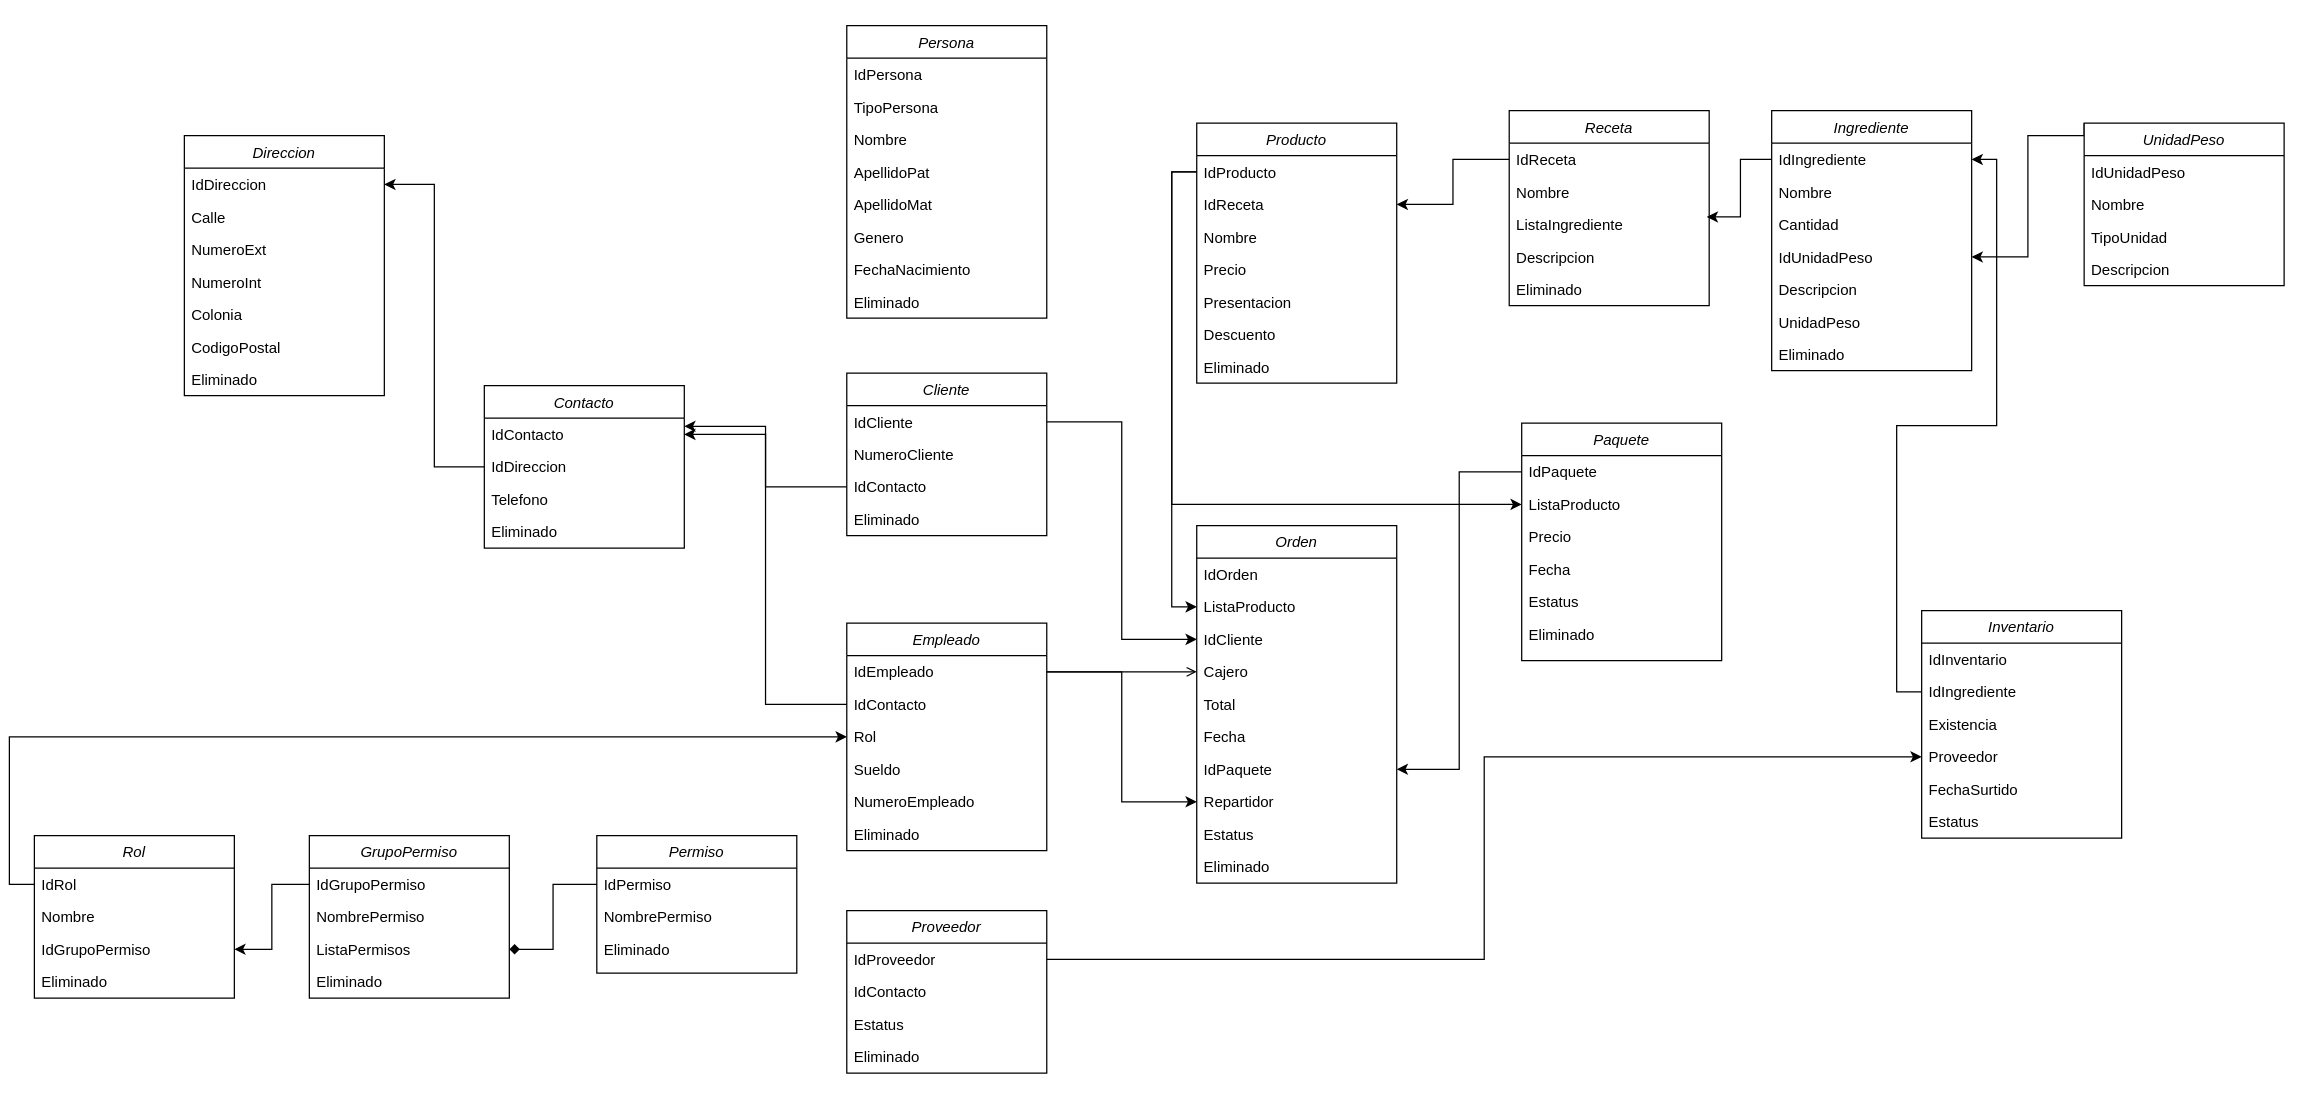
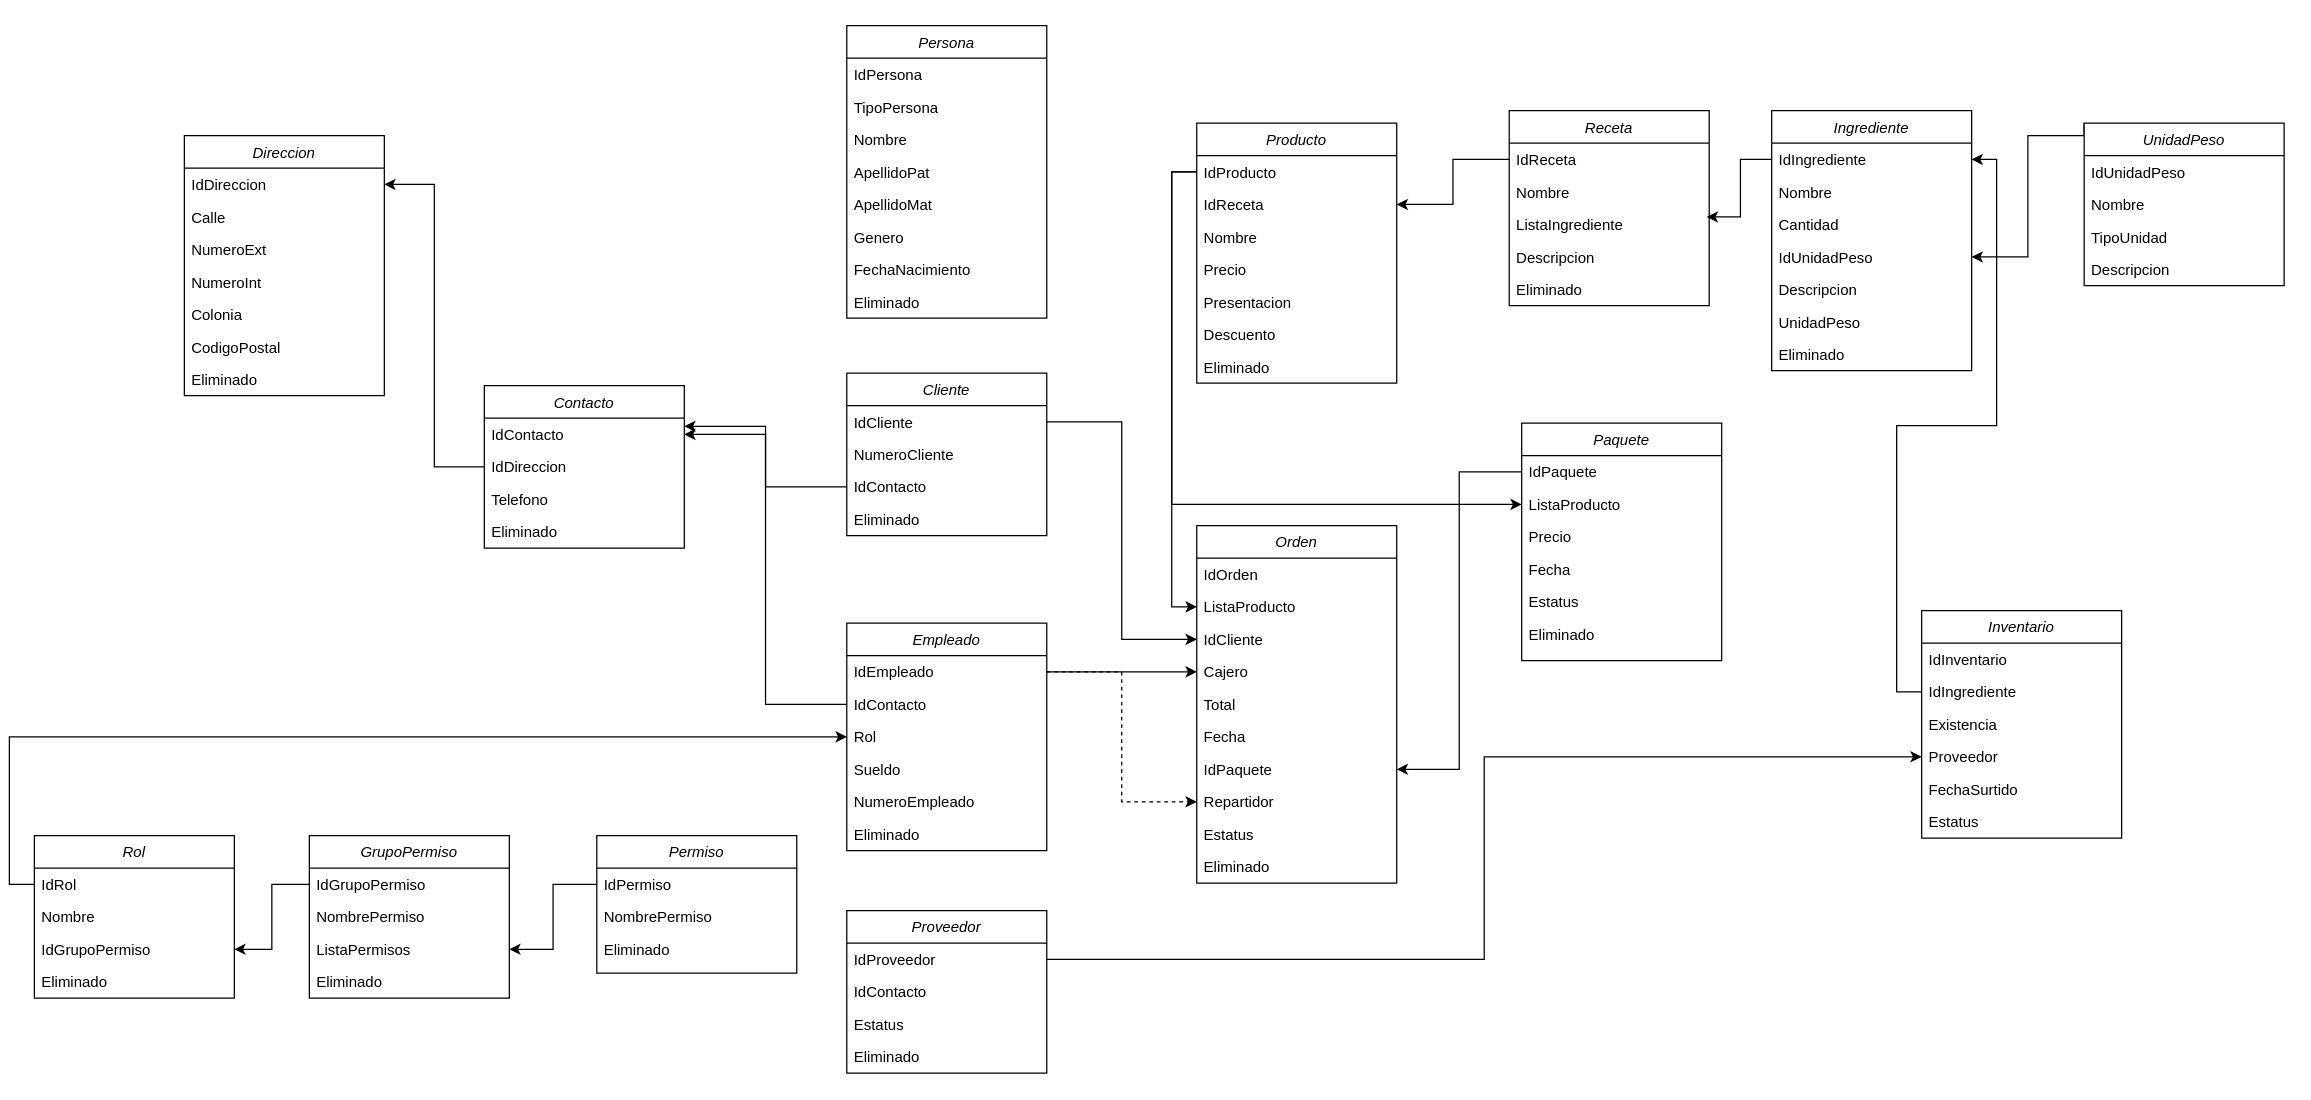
- <mxCell id="107" style="edgeStyle=orthogonalEdgeStyle;rounded=0;orthogonalLoop=1;jettySize=auto;html=1;entryX=0;entryY=0.5;entryDx=0;entryDy=0;endArrow=open;" edge="1" parent="1" source="12" target="90"><mxGeometry relative="1" as="geometry" /></mxCell>
+ <mxCell id="107" style="edgeStyle=orthogonalEdgeStyle;rounded=0;orthogonalLoop=1;jettySize=auto;html=1;entryX=0;entryY=0.5;entryDx=0;entryDy=0;" edge="1" parent="1" source="12" target="90"><mxGeometry relative="1" as="geometry" /></mxCell>
- <mxCell id="109" style="edgeStyle=orthogonalEdgeStyle;rounded=0;orthogonalLoop=1;jettySize=auto;html=1;exitX=1;exitY=0.5;exitDx=0;exitDy=0;entryX=0;entryY=0.5;entryDx=0;entryDy=0;" edge="1" parent="1" source="12" target="94"><mxGeometry relative="1" as="geometry" /></mxCell>
+ <mxCell id="109" style="edgeStyle=orthogonalEdgeStyle;rounded=0;orthogonalLoop=1;jettySize=auto;html=1;exitX=1;exitY=0.5;exitDx=0;exitDy=0;entryX=0;entryY=0.5;entryDx=0;entryDy=0;dashed=1;" edge="1" parent="1" source="12" target="94"><mxGeometry relative="1" as="geometry" /></mxCell>
- <mxCell id="55" style="edgeStyle=orthogonalEdgeStyle;rounded=0;orthogonalLoop=1;jettySize=auto;html=1;exitX=0;exitY=0.5;exitDx=0;exitDy=0;entryX=1;entryY=0.5;entryDx=0;entryDy=0;endArrow=diamond;" edge="1" parent="1" source="19" target="25"><mxGeometry relative="1" as="geometry" /></mxCell>
+ <mxCell id="55" style="edgeStyle=orthogonalEdgeStyle;rounded=0;orthogonalLoop=1;jettySize=auto;html=1;exitX=0;exitY=0.5;exitDx=0;exitDy=0;entryX=1;entryY=0.5;entryDx=0;entryDy=0;" edge="1" parent="1" source="19" target="25"><mxGeometry relative="1" as="geometry" /></mxCell>
